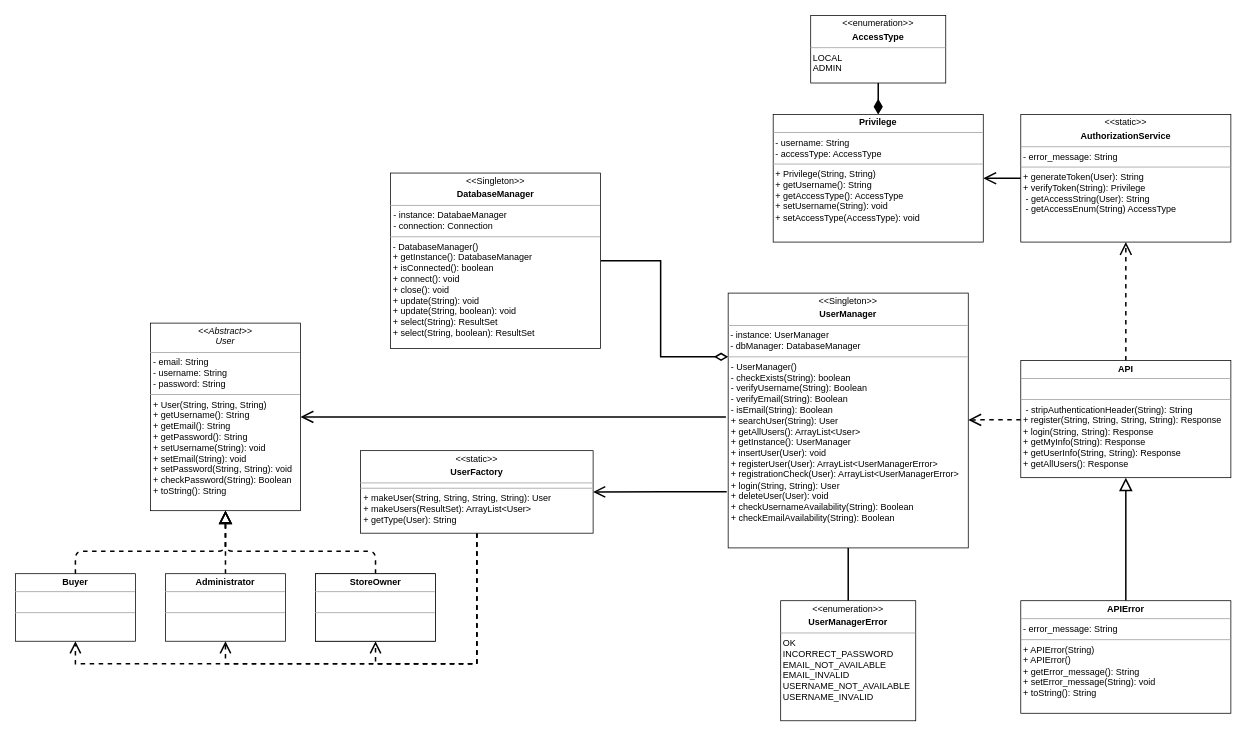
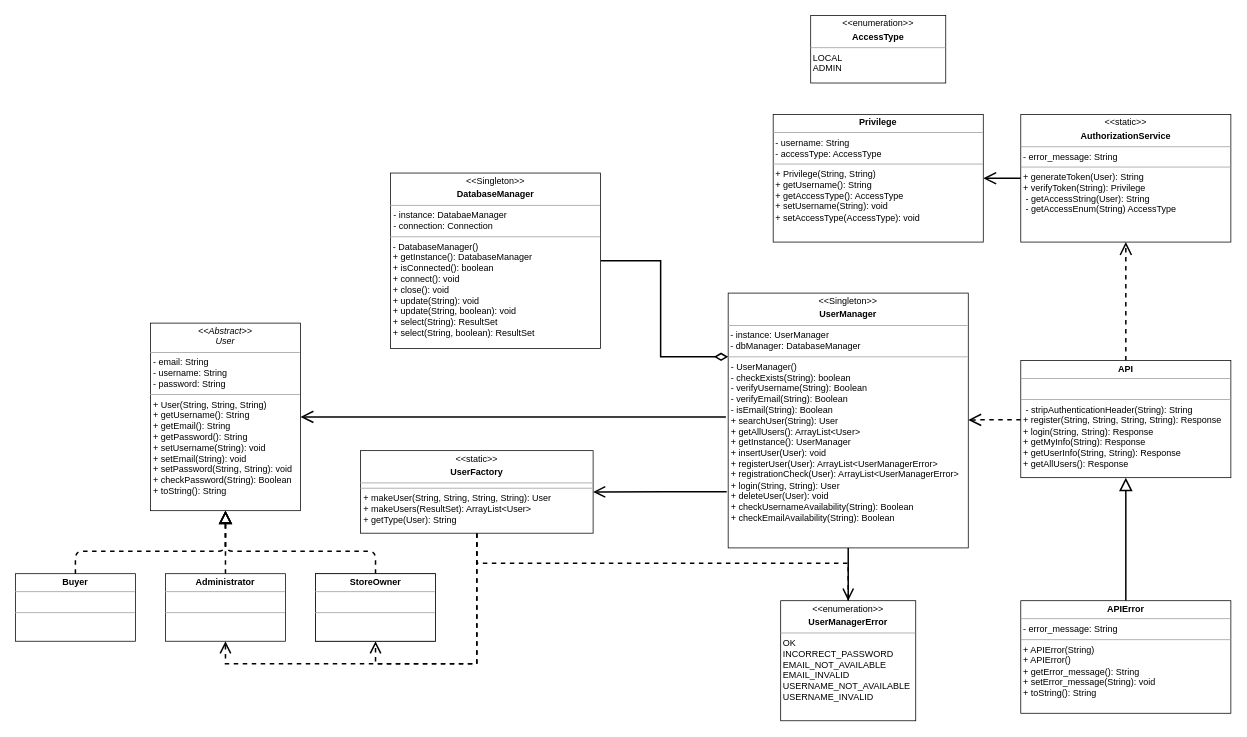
- <mxCell id="29" value="" style="edgeStyle=orthogonalEdgeStyle;rounded=0;orthogonalLoop=1;jettySize=auto;html=1;endArrow=diamondThin;endFill=1;endSize=15;strokeWidth=2;" edge="1" parent="1" source="30" target="31"><mxGeometry relative="1" as="geometry" /></mxCell>
- <mxCell id="23" style="edgeStyle=orthogonalEdgeStyle;rounded=0;orthogonalLoop=1;jettySize=auto;html=1;exitX=0.5;exitY=1;exitDx=0;exitDy=0;entryX=0.5;entryY=1;entryDx=0;entryDy=0;dashed=1;endArrow=open;endFill=0;endSize=12;strokeWidth=2;" edge="1" parent="1" source="26" target="3"><mxGeometry relative="1" as="geometry"><mxPoint x="660" y="740" as="sourcePoint" /></mxGeometry></mxCell>
+ <mxCell id="23" style="edgeStyle=orthogonalEdgeStyle;rounded=0;orthogonalLoop=1;jettySize=auto;html=1;exitX=0.5;exitY=1;exitDx=0;exitDy=0;dashed=1;endArrow=open;endFill=0;endSize=12;strokeWidth=2;" edge="1" parent="1" source="26" target="13"><mxGeometry relative="1" as="geometry"><mxPoint x="660" y="740" as="sourcePoint" /></mxGeometry></mxCell>
